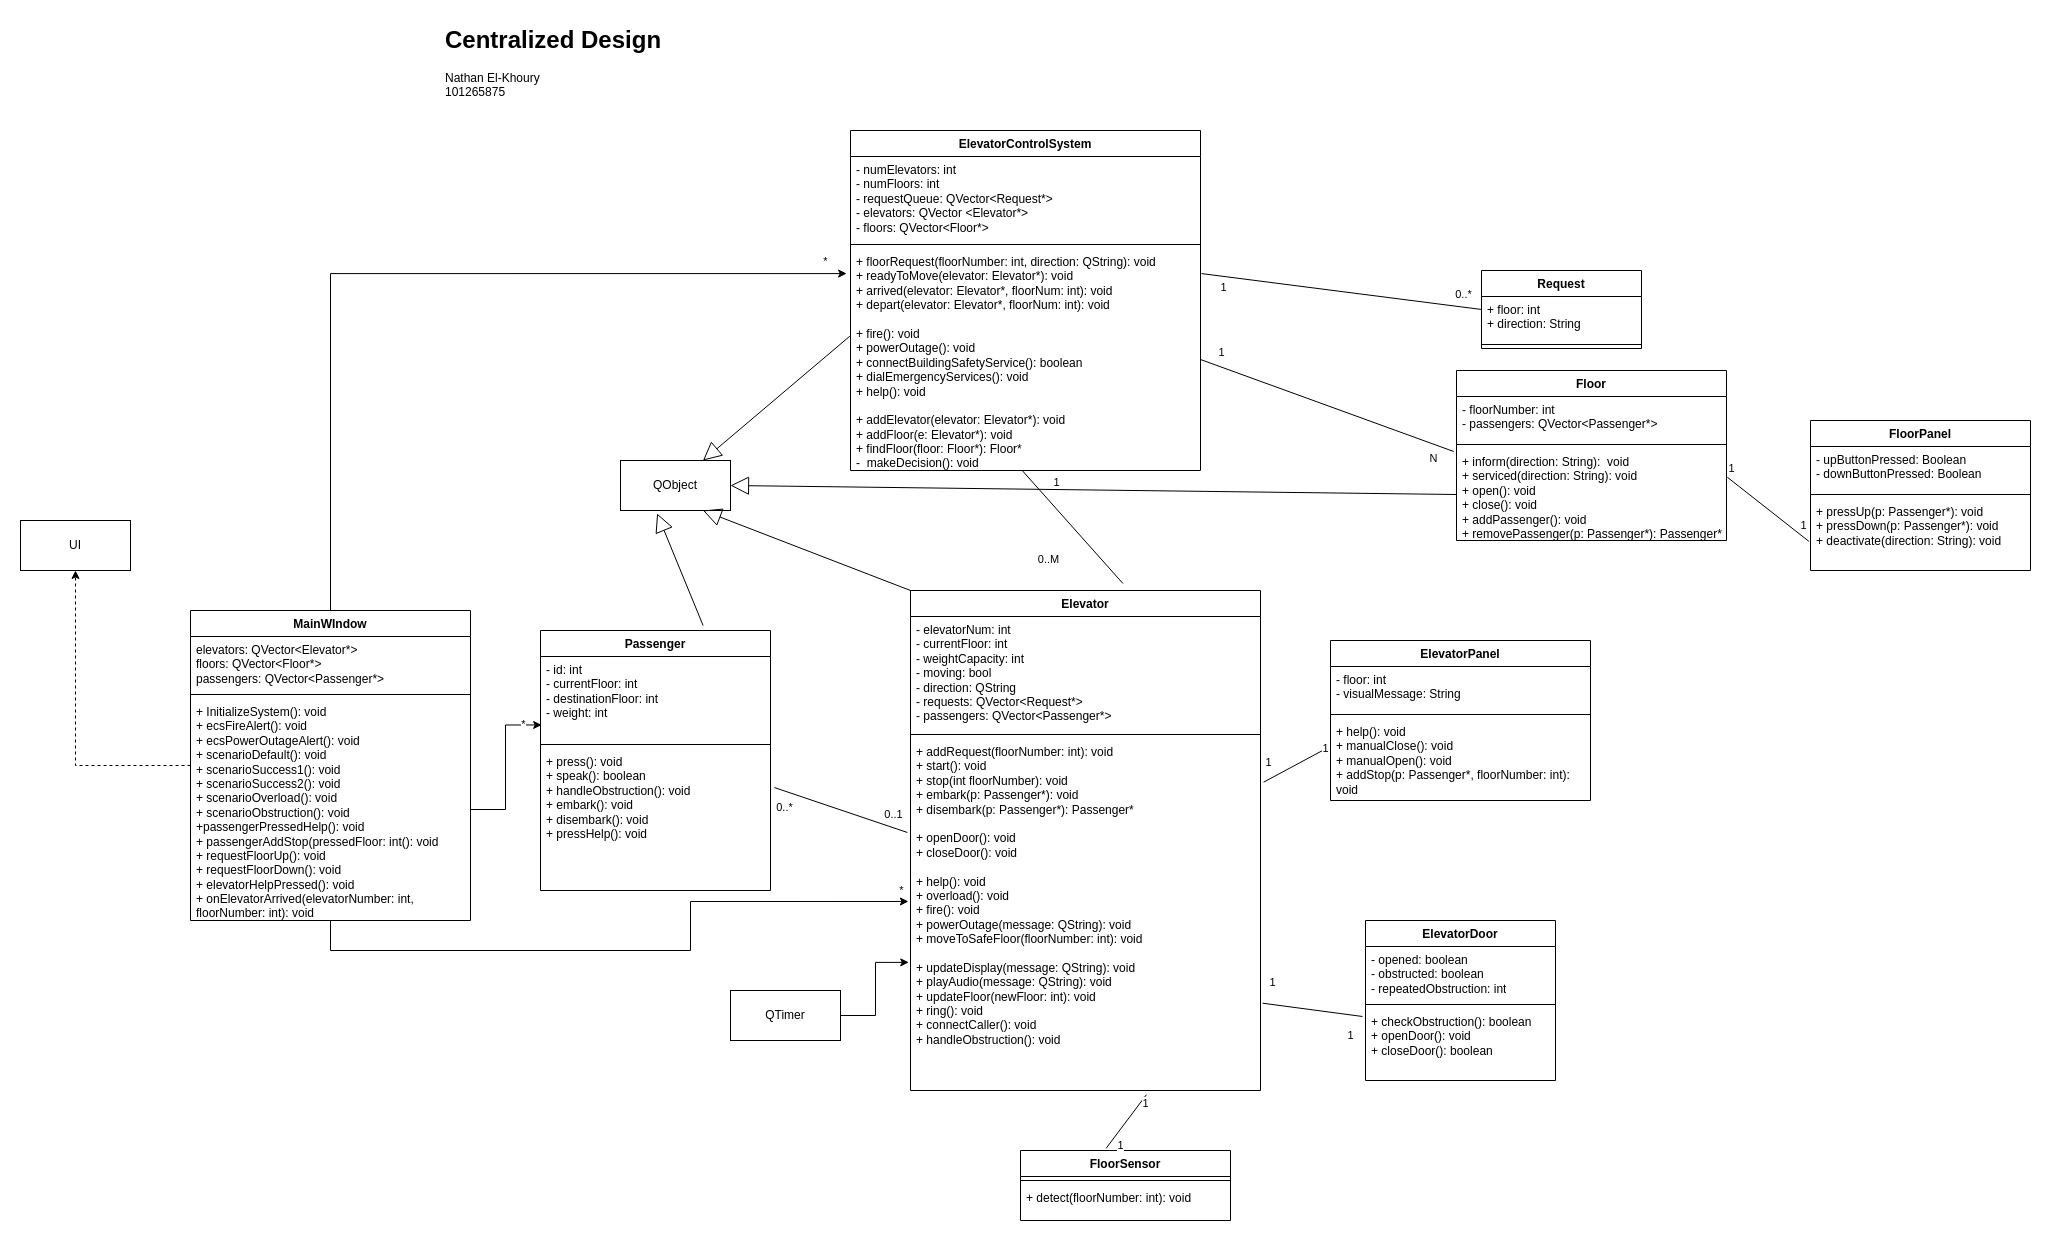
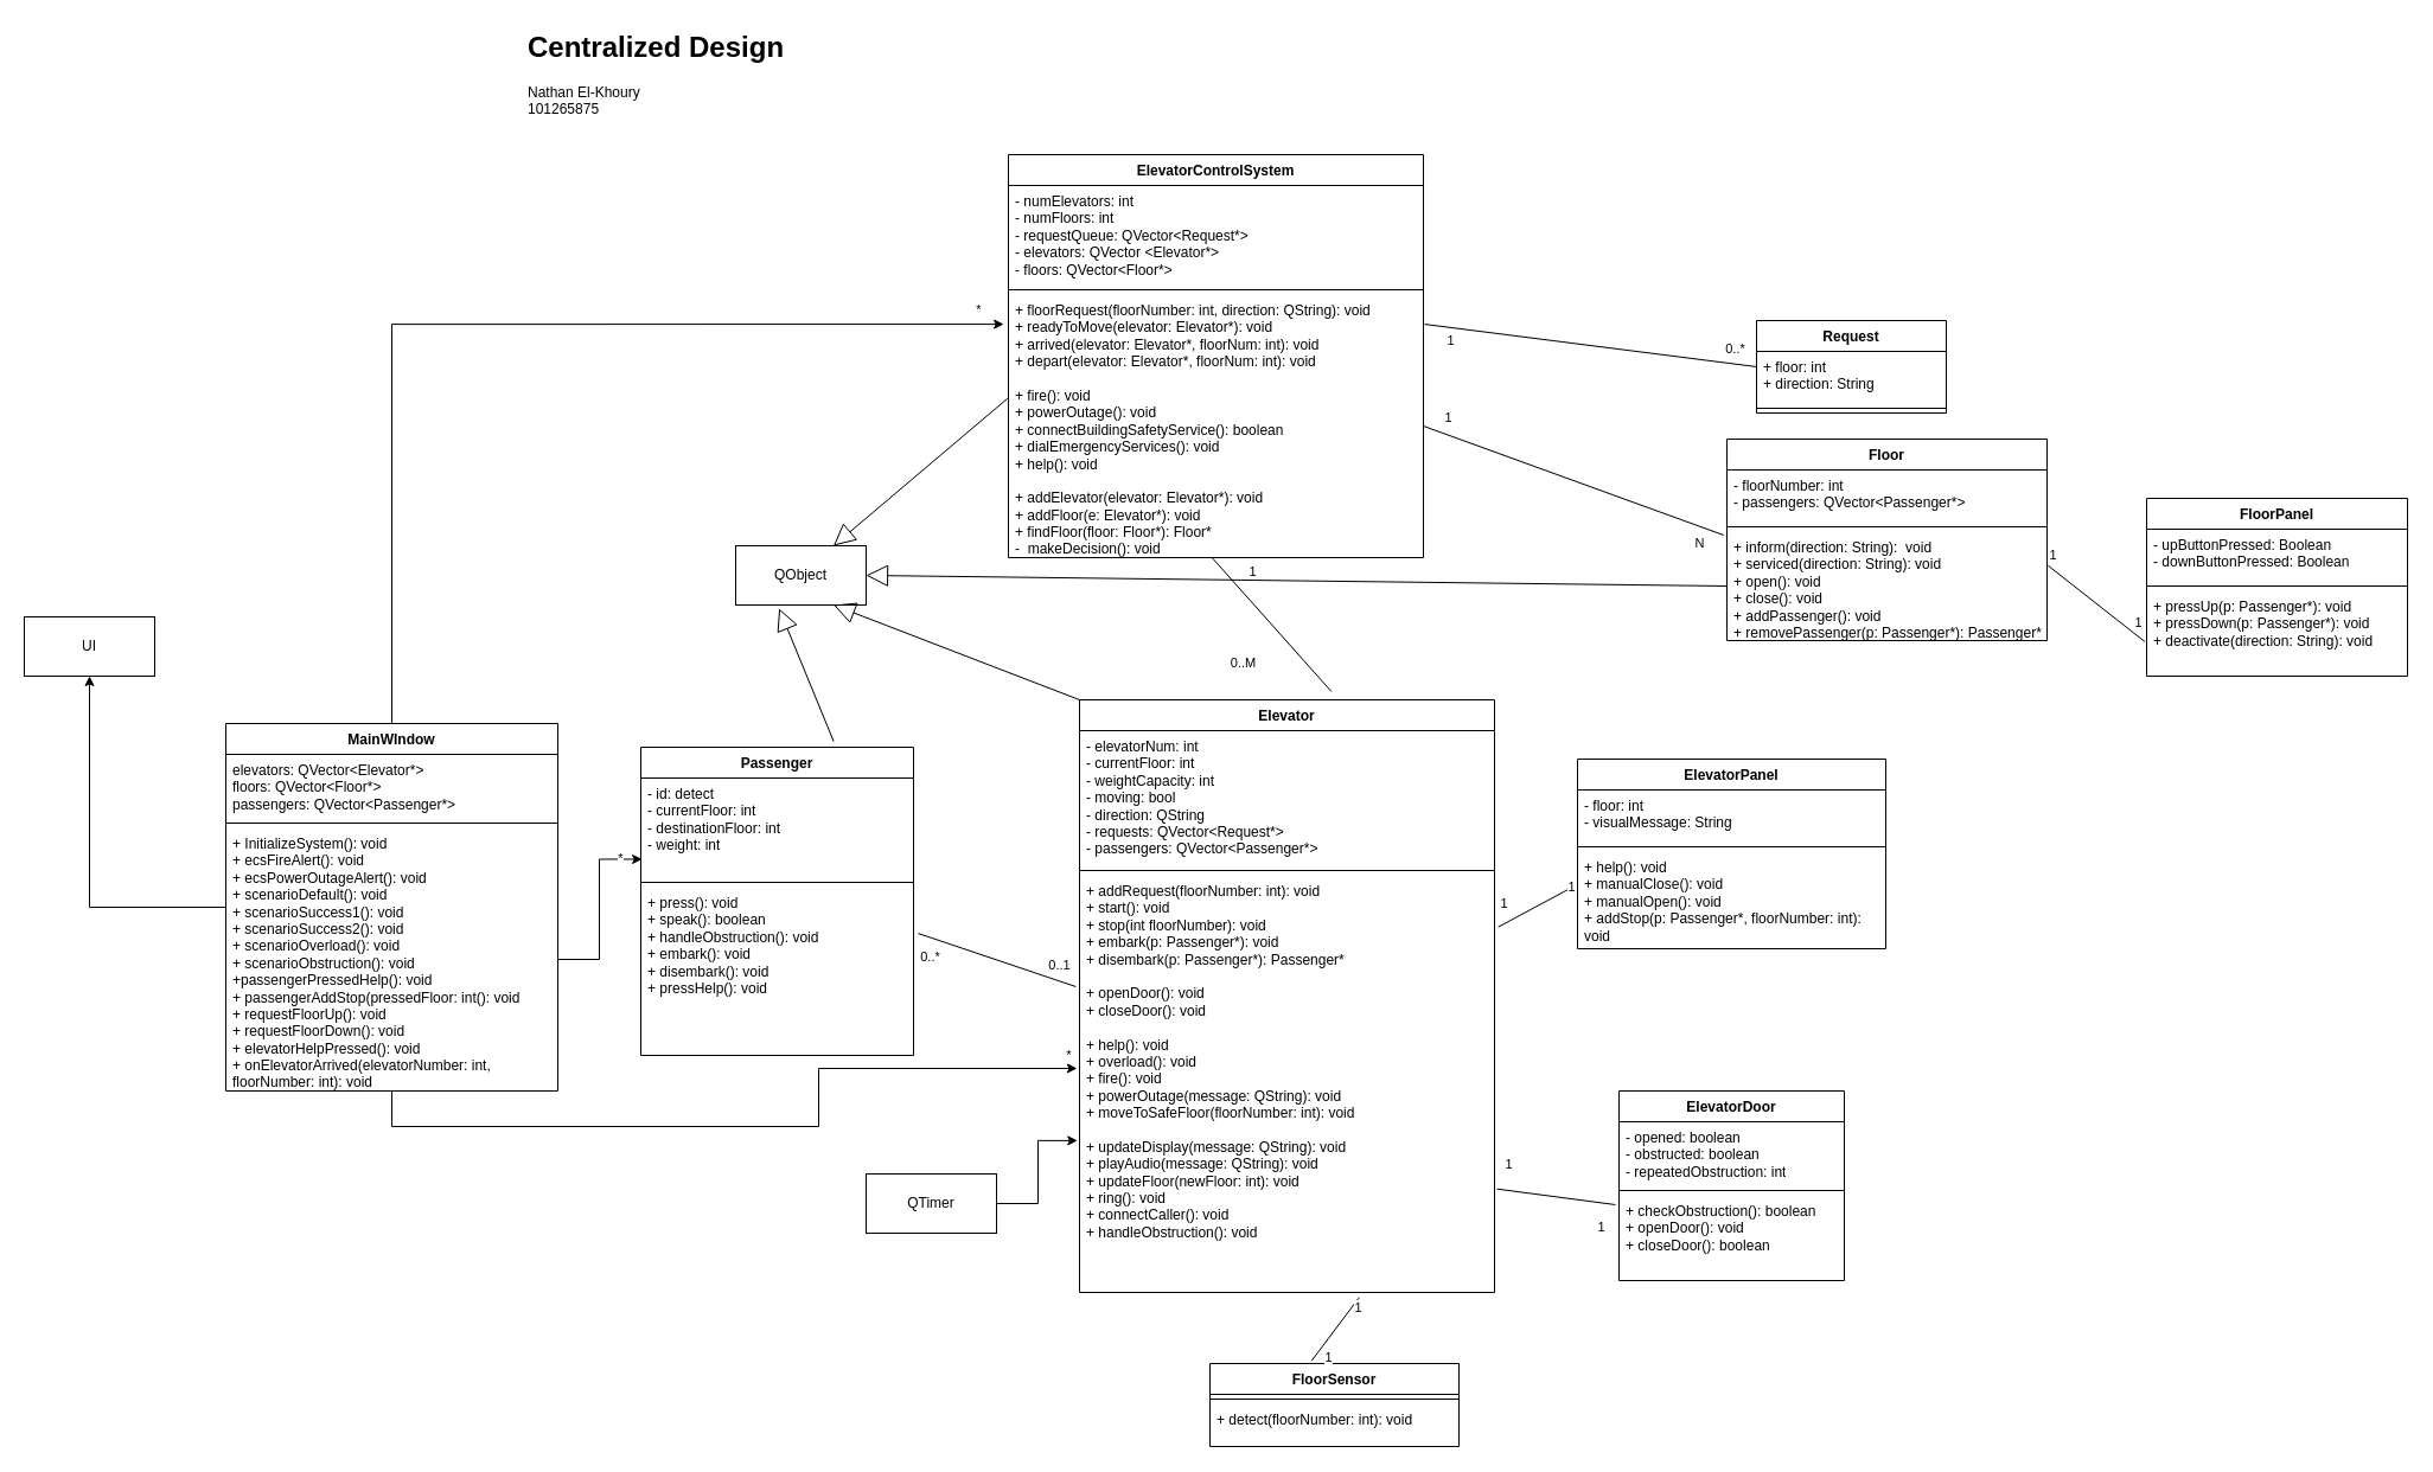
- <mxCell id="27" value="- id: int&lt;br&gt;- currentFloor: int&lt;br&gt;- destinationFloor: int&lt;br&gt;- weight: int" style="text;strokeColor=none;fillColor=none;align=left;verticalAlign=top;spacingLeft=4;spacingRight=4;overflow=hidden;rotatable=0;points=[[0,0.5],[1,0.5]];portConstraint=eastwest;whiteSpace=wrap;html=1;" parent="26" vertex="1"><mxGeometry y="26" width="230" height="84" as="geometry" /></mxCell>
+ <mxCell id="27" value="- id: detect&lt;br&gt;- currentFloor: int&lt;br&gt;- destinationFloor: int&lt;br&gt;- weight: int" style="text;strokeColor=none;fillColor=none;align=left;verticalAlign=top;spacingLeft=4;spacingRight=4;overflow=hidden;rotatable=0;points=[[0,0.5],[1,0.5]];portConstraint=eastwest;whiteSpace=wrap;html=1;" parent="26" vertex="1"><mxGeometry y="26" width="230" height="84" as="geometry" /></mxCell>
- <mxCell id="70" style="edgeStyle=orthogonalEdgeStyle;rounded=0;orthogonalLoop=1;jettySize=auto;html=1;entryX=0.5;entryY=1;entryDx=0;entryDy=0;dashed=1;" edge="1" parent="1" source="71" target="79"><mxGeometry relative="1" as="geometry" /></mxCell>
+ <mxCell id="70" style="edgeStyle=orthogonalEdgeStyle;rounded=0;orthogonalLoop=1;jettySize=auto;html=1;entryX=0.5;entryY=1;entryDx=0;entryDy=0;" edge="1" parent="1" source="71" target="79"><mxGeometry relative="1" as="geometry" /></mxCell>
